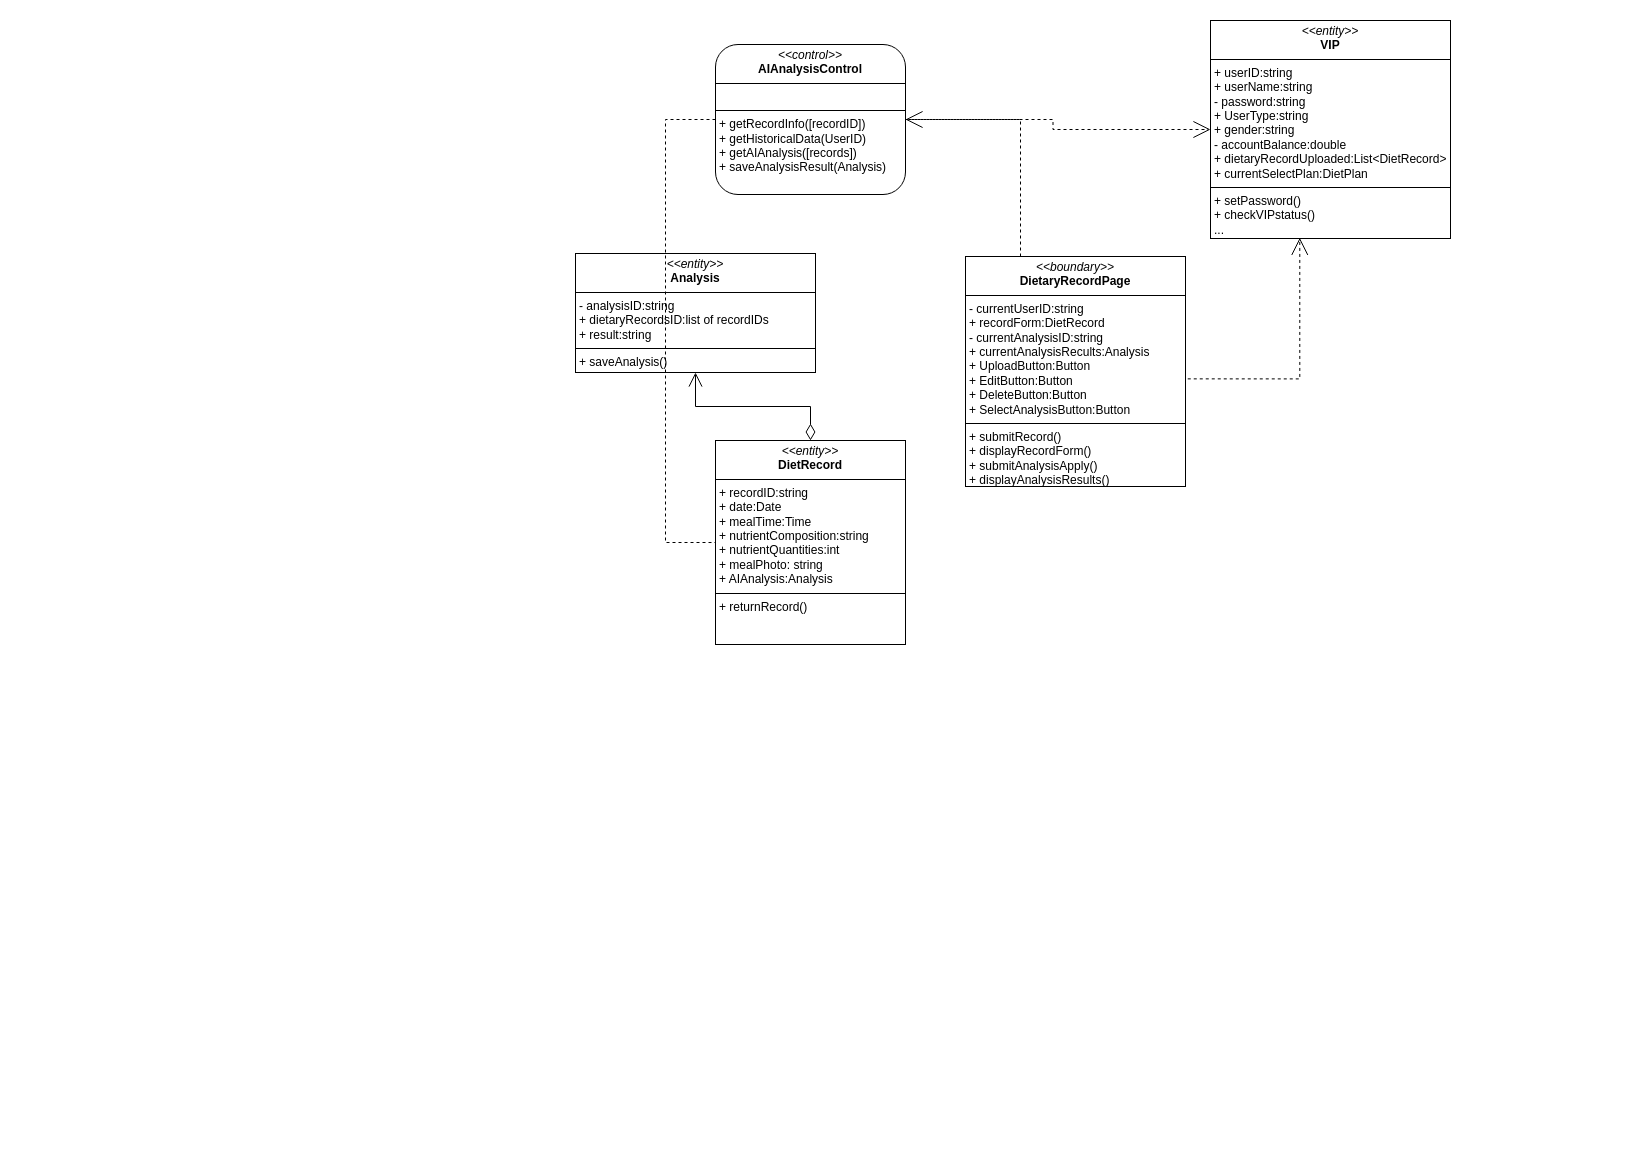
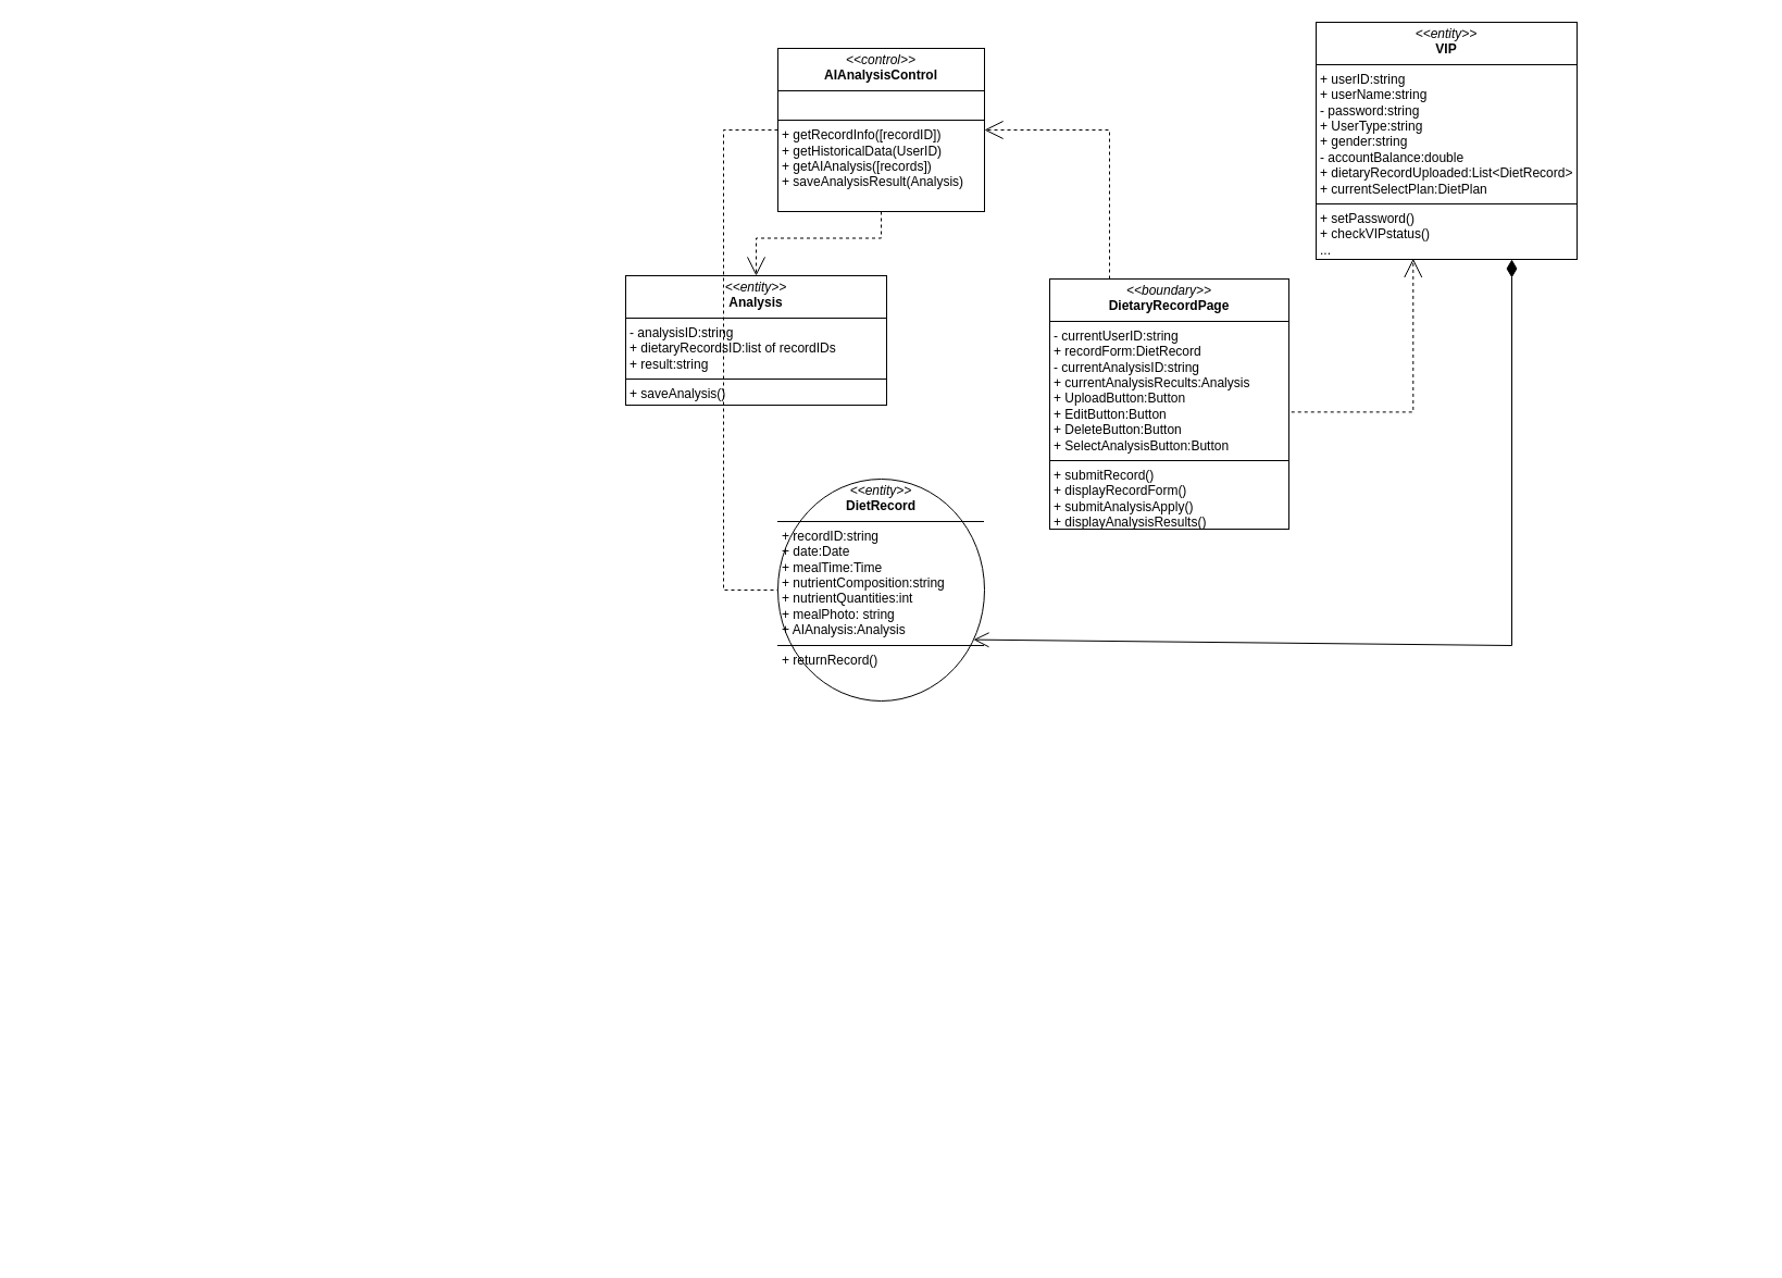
- <mxCell id="14" value="&lt;p style=&quot;margin:0px;margin-top:4px;text-align:center;&quot;&gt;&lt;i&gt;&amp;lt;&amp;lt;control&amp;gt;&amp;gt;&lt;/i&gt;&lt;br&gt;&lt;b&gt;AIAnalysisControl&lt;/b&gt;&lt;/p&gt;&lt;hr size=&quot;1&quot; style=&quot;border-style:solid;&quot;&gt;&lt;p style=&quot;margin:0px;margin-left:4px;&quot;&gt;&lt;br&gt;&lt;/p&gt;&lt;hr size=&quot;1&quot; style=&quot;border-style:solid;&quot;&gt;&lt;p style=&quot;margin:0px;margin-left:4px;&quot;&gt;+ getRecordInfo([recordID])&lt;/p&gt;&lt;p style=&quot;margin:0px;margin-left:4px;&quot;&gt;+ getHistoricalData(UserID)&lt;/p&gt;&lt;p style=&quot;margin:0px;margin-left:4px;&quot;&gt;+ getAIAnalysis([records])&lt;/p&gt;&lt;p style=&quot;margin:0px;margin-left:4px;&quot;&gt;+ saveAnalysisResult(Analysis)&lt;/p&gt;" style="verticalAlign=top;align=left;overflow=fill;html=1;whiteSpace=wrap;rounded=1;" parent="1" vertex="1"><mxGeometry x="715" y="44" width="190" height="150" as="geometry" /></mxCell>
+ <mxCell id="14" value="&lt;p style=&quot;margin:0px;margin-top:4px;text-align:center;&quot;&gt;&lt;i&gt;&amp;lt;&amp;lt;control&amp;gt;&amp;gt;&lt;/i&gt;&lt;br&gt;&lt;b&gt;AIAnalysisControl&lt;/b&gt;&lt;/p&gt;&lt;hr size=&quot;1&quot; style=&quot;border-style:solid;&quot;&gt;&lt;p style=&quot;margin:0px;margin-left:4px;&quot;&gt;&lt;br&gt;&lt;/p&gt;&lt;hr size=&quot;1&quot; style=&quot;border-style:solid;&quot;&gt;&lt;p style=&quot;margin:0px;margin-left:4px;&quot;&gt;+ getRecordInfo([recordID])&lt;/p&gt;&lt;p style=&quot;margin:0px;margin-left:4px;&quot;&gt;+ getHistoricalData(UserID)&lt;/p&gt;&lt;p style=&quot;margin:0px;margin-left:4px;&quot;&gt;+ getAIAnalysis([records])&lt;/p&gt;&lt;p style=&quot;margin:0px;margin-left:4px;&quot;&gt;+ saveAnalysisResult(Analysis)&lt;/p&gt;" style="verticalAlign=top;align=left;overflow=fill;html=1;whiteSpace=wrap;" parent="1" vertex="1"><mxGeometry x="715" y="44" width="190" height="150" as="geometry" /></mxCell>
- <mxCell id="12" style="edgeStyle=orthogonalEdgeStyle;rounded=0;orthogonalLoop=1;jettySize=auto;html=1;startSize=15;endSize=15;endArrow=open;endFill=0;dashed=1;" parent="1" source="14" target="17" edge="1"><mxGeometry relative="1" as="geometry" /></mxCell>
+ <mxCell id="12" style="edgeStyle=orthogonalEdgeStyle;rounded=0;orthogonalLoop=1;jettySize=auto;html=1;entryX=0.5;entryY=0;entryDx=0;entryDy=0;startSize=15;endSize=15;endArrow=open;endFill=0;dashed=1;" parent="1" source="14" target="11" edge="1"><mxGeometry relative="1" as="geometry" /></mxCell>
- <mxCell id="20" value="&amp;nbsp;" style="endArrow=open;html=1;endSize=12;startArrow=diamondThin;startSize=14;startFill=0;edgeStyle=orthogonalEdgeStyle;align=left;verticalAlign=bottom;rounded=0;exitX=0.5;exitY=0;exitDx=0;exitDy=0;entryX=0.5;entryY=1;entryDx=0;entryDy=0;" parent="1" source="10" target="11" edge="1"><mxGeometry x="0.013" y="306" relative="1" as="geometry"><mxPoint x="1116" y="237" as="sourcePoint" /><mxPoint x="865" y="423" as="targetPoint" /><mxPoint x="-1" y="-23" as="offset" /></mxGeometry></mxCell>
- <mxCell id="10" value="&lt;p style=&quot;margin:0px;margin-top:4px;text-align:center;&quot;&gt;&lt;i&gt;&amp;lt;&amp;lt;entity&amp;gt;&amp;gt;&lt;/i&gt;&lt;br&gt;&lt;b&gt;DietRecord&lt;/b&gt;&lt;/p&gt;&lt;hr size=&quot;1&quot; style=&quot;border-style:solid;&quot;&gt;&lt;p style=&quot;margin:0px;margin-left:4px;&quot;&gt;+ recordID:string&lt;/p&gt;&lt;p style=&quot;margin:0px;margin-left:4px;&quot;&gt;+ date:Date&lt;/p&gt;&lt;p style=&quot;margin:0px;margin-left:4px;&quot;&gt;+ mealTime:Time&lt;/p&gt;&lt;p style=&quot;margin:0px;margin-left:4px;&quot;&gt;+&amp;nbsp;nutrientComposition:string&lt;/p&gt;&lt;p style=&quot;margin:0px;margin-left:4px;&quot;&gt;+ nutrientQuantities:int&lt;/p&gt;&lt;p style=&quot;margin:0px;margin-left:4px;&quot;&gt;+ mealPhoto: string&lt;/p&gt;&lt;p style=&quot;margin:0px;margin-left:4px;&quot;&gt;+ AIAnalysis:Analysis&lt;/p&gt;&lt;hr size=&quot;1&quot; style=&quot;border-style:solid;&quot;&gt;&lt;p style=&quot;margin:0px;margin-left:4px;&quot;&gt;+ returnRecord()&lt;/p&gt;" style="verticalAlign=top;align=left;overflow=fill;html=1;whiteSpace=wrap;" parent="1" vertex="1"><mxGeometry x="715" y="440" width="190" height="204" as="geometry" /></mxCell>
+ <mxCell id="10" value="&lt;p style=&quot;margin:0px;margin-top:4px;text-align:center;&quot;&gt;&lt;i&gt;&amp;lt;&amp;lt;entity&amp;gt;&amp;gt;&lt;/i&gt;&lt;br&gt;&lt;b&gt;DietRecord&lt;/b&gt;&lt;/p&gt;&lt;hr size=&quot;1&quot; style=&quot;border-style:solid;&quot;&gt;&lt;p style=&quot;margin:0px;margin-left:4px;&quot;&gt;+ recordID:string&lt;/p&gt;&lt;p style=&quot;margin:0px;margin-left:4px;&quot;&gt;+ date:Date&lt;/p&gt;&lt;p style=&quot;margin:0px;margin-left:4px;&quot;&gt;+ mealTime:Time&lt;/p&gt;&lt;p style=&quot;margin:0px;margin-left:4px;&quot;&gt;+&amp;nbsp;nutrientComposition:string&lt;/p&gt;&lt;p style=&quot;margin:0px;margin-left:4px;&quot;&gt;+ nutrientQuantities:int&lt;/p&gt;&lt;p style=&quot;margin:0px;margin-left:4px;&quot;&gt;+ mealPhoto: string&lt;/p&gt;&lt;p style=&quot;margin:0px;margin-left:4px;&quot;&gt;+ AIAnalysis:Analysis&lt;/p&gt;&lt;hr size=&quot;1&quot; style=&quot;border-style:solid;&quot;&gt;&lt;p style=&quot;margin:0px;margin-left:4px;&quot;&gt;+ returnRecord()&lt;/p&gt;" style="ellipse;verticalAlign=top;align=left;overflow=fill;html=1;whiteSpace=wrap;" parent="1" vertex="1"><mxGeometry x="715" y="440" width="190" height="204" as="geometry" /></mxCell>
+ <mxCell id="21" value="" style="endArrow=diamondThin;endFill=1;endSize=14;html=1;rounded=0;exitX=1;exitY=0.75;exitDx=0;exitDy=0;startArrow=open;startFill=0;startSize=12;entryX=0.75;entryY=1;entryDx=0;entryDy=0;" edge="1" parent="1" source="10" target="17"><mxGeometry width="160" relative="1" as="geometry"><mxPoint x="1395" y="263" as="sourcePoint" /><mxPoint x="1405" y="343" as="targetPoint" /><Array as="points"><mxPoint x="1390" y="593" /></Array></mxGeometry></mxCell>
